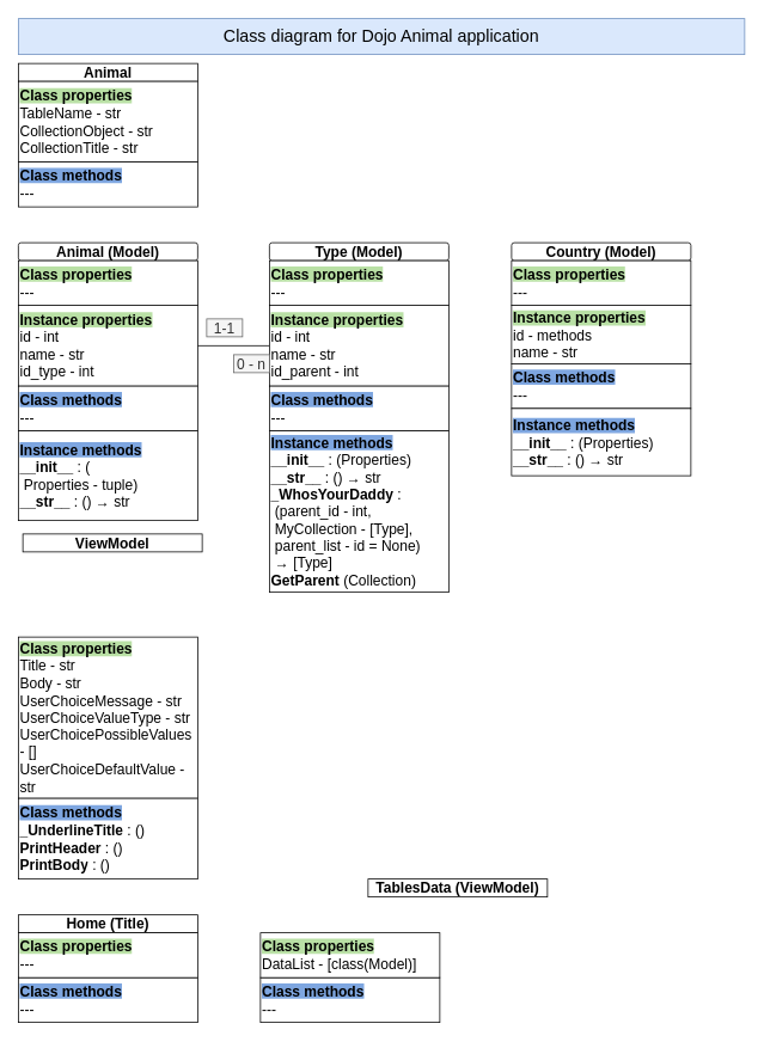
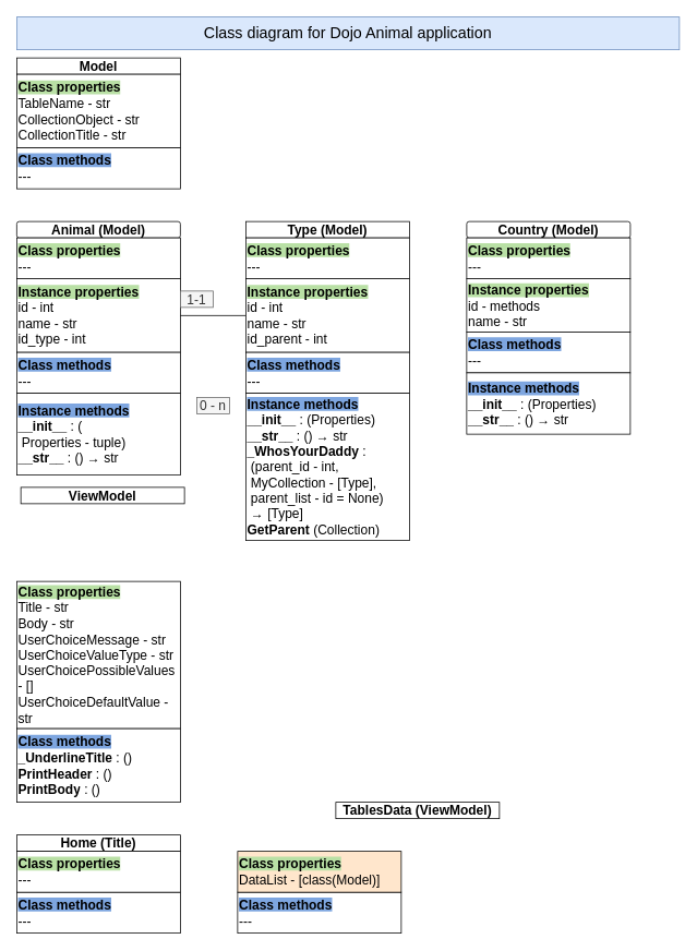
- <mxCell id="13" value="Animal" style="rounded=0;whiteSpace=wrap;html=1;fontSize=16;fontStyle=1" vertex="1" parent="1"><mxGeometry x="20" y="70" width="200" height="20" as="geometry" /></mxCell>
+ <mxCell id="13" value="Model" style="rounded=0;whiteSpace=wrap;html=1;fontSize=16;fontStyle=1" vertex="1" parent="1"><mxGeometry x="20" y="70" width="200" height="20" as="geometry" /></mxCell>
- <mxCell id="8" value="Type (Model)" style="whiteSpace=wrap;html=1;fontSize=16;fontStyle=1;rounded=1;" vertex="1" parent="1"><mxGeometry x="300" y="270" width="200" height="20" as="geometry" /></mxCell>
+ <mxCell id="8" value="Type (Model)" style="rounded=0;whiteSpace=wrap;html=1;fontSize=16;fontStyle=1" vertex="1" parent="1"><mxGeometry x="300" y="270" width="200" height="20" as="geometry" /></mxCell>
- <mxCell id="21" value="1-1" style="text;html=1;strokeColor=#666666;fillColor=#f5f5f5;align=center;verticalAlign=middle;whiteSpace=wrap;rounded=0;fontSize=16;fontColor=#333333;" vertex="1" parent="1"><mxGeometry x="230" y="355" width="40" height="20" as="geometry" /></mxCell>
+ <mxCell id="21" value="1-1" style="text;html=1;strokeColor=#666666;fillColor=#f5f5f5;align=center;verticalAlign=middle;whiteSpace=wrap;rounded=0;fontSize=16;fontColor=#333333;" vertex="1" parent="1"><mxGeometry x="220" y="355" width="40" height="20" as="geometry" /></mxCell>
- <mxCell id="22" value="0 - n" style="text;html=1;strokeColor=#666666;fillColor=#f5f5f5;align=center;verticalAlign=middle;whiteSpace=wrap;rounded=0;fontSize=16;fontColor=#333333;" vertex="1" parent="1"><mxGeometry x="260" y="395" width="40" height="20" as="geometry" /></mxCell>
+ <mxCell id="22" value="0 - n" style="text;html=1;strokeColor=#666666;fillColor=#f5f5f5;align=center;verticalAlign=middle;whiteSpace=wrap;rounded=0;fontSize=16;fontColor=#333333;" vertex="1" parent="1"><mxGeometry x="240" y="485" width="40" height="20" as="geometry" /></mxCell>
- <mxCell id="32" value="&lt;b style=&quot;background-color: rgb(185 , 224 , 165)&quot;&gt;Class properties&lt;/b&gt;&lt;br&gt;DataList - [class(Model)]" style="rounded=0;whiteSpace=wrap;html=1;fontSize=16;align=left;" vertex="1" parent="1"><mxGeometry x="290" y="1040" width="200" height="50" as="geometry" /></mxCell>
+ <mxCell id="32" value="&lt;b style=&quot;background-color: rgb(185 , 224 , 165)&quot;&gt;Class properties&lt;/b&gt;&lt;br&gt;DataList - [class(Model)]" style="rounded=0;whiteSpace=wrap;html=1;fontSize=16;align=left;fillColor=#ffe6cc;" vertex="1" parent="1"><mxGeometry x="290" y="1040" width="200" height="50" as="geometry" /></mxCell>
